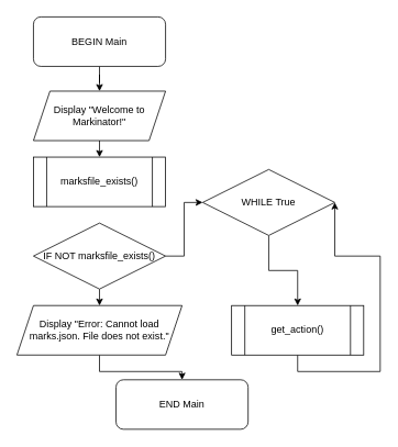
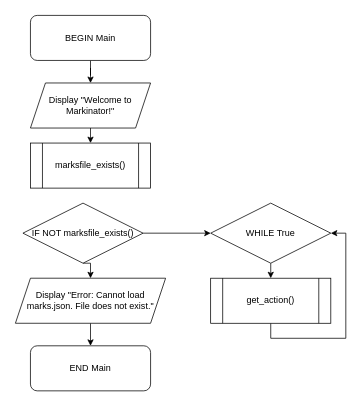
- <mxCell id="16" value="WHILE True" style="rhombus;whiteSpace=wrap;html=1;" vertex="1" parent="1"><mxGeometry x="245" y="205" width="160" height="80" as="geometry" /></mxCell>
+ <mxCell id="16" value="WHILE True" style="rhombus;whiteSpace=wrap;html=1;" vertex="1" parent="1"><mxGeometry x="280" y="270" width="160" height="80" as="geometry" /></mxCell>
- <mxCell id="9" value="IF NOT marksfile_exists()" style="rhombus;whiteSpace=wrap;html=1;" vertex="1" parent="1"><mxGeometry x="40" y="270" width="160" height="80" as="geometry" /></mxCell>
+ <mxCell id="9" value="IF NOT marksfile_exists()" style="rhombus;whiteSpace=wrap;html=1;" vertex="1" parent="1"><mxGeometry x="30" y="270" width="160" height="80" as="geometry" /></mxCell>
- <mxCell id="12" value="END Main" style="rounded=1;whiteSpace=wrap;html=1;" vertex="1" parent="1"><mxGeometry x="140" y="460" width="160" height="60" as="geometry" /></mxCell>
+ <mxCell id="12" value="END Main" style="rounded=1;whiteSpace=wrap;html=1;" vertex="1" parent="1"><mxGeometry x="40" y="460" width="160" height="60" as="geometry" /></mxCell>
